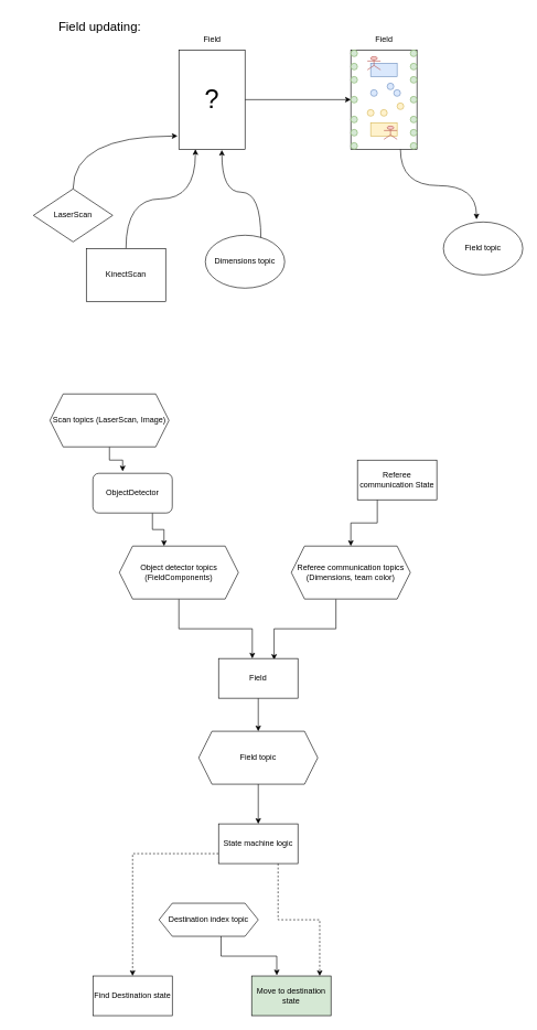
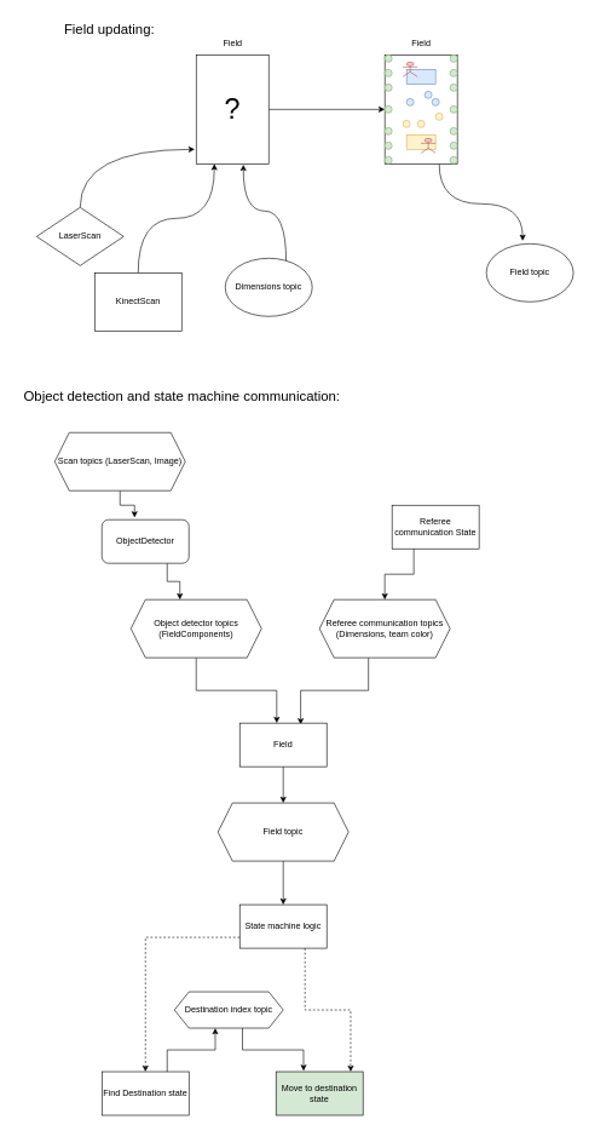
+ <mxCell id="40" value="&lt;div style=&quot;font-size: 19px;&quot;&gt;Object detection and state machine communication:&lt;/div&gt;" style="text;html=1;align=center;verticalAlign=middle;resizable=0;points=[];autosize=1;strokeColor=none;fillColor=none;fontSize=19;" vertex="1" parent="1"><mxGeometry x="20" y="525" width="460" height="40" as="geometry" /></mxCell>
+ <mxCell id="58" style="edgeStyle=orthogonalEdgeStyle;rounded=0;orthogonalLoop=1;jettySize=auto;html=1;exitX=0.75;exitY=0;exitDx=0;exitDy=0;entryX=0.375;entryY=1;entryDx=0;entryDy=0;" edge="1" parent="1" source="59" target="61"><mxGeometry relative="1" as="geometry"><mxPoint x="280" y="1435" as="targetPoint" /></mxGeometry></mxCell>
